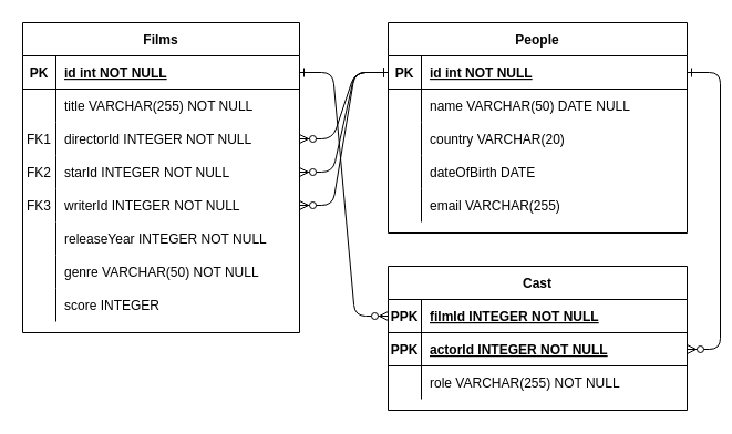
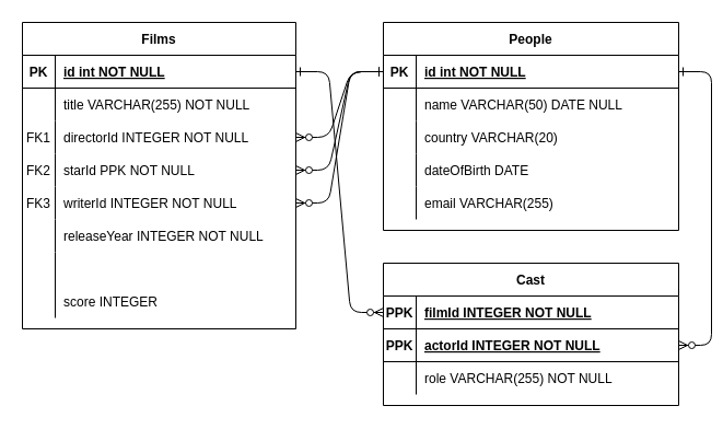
- <mxCell id="16" value="starId INTEGER NOT NULL" style="shape=partialRectangle;overflow=hidden;connectable=0;fillColor=none;top=0;left=0;bottom=0;right=0;align=left;spacingLeft=6;" vertex="1" parent="14"><mxGeometry x="30" width="220" height="30" as="geometry"><mxRectangle width="220" height="30" as="alternateBounds" /></mxGeometry></mxCell>
+ <mxCell id="16" value="starId PPK NOT NULL" style="shape=partialRectangle;overflow=hidden;connectable=0;fillColor=none;top=0;left=0;bottom=0;right=0;align=left;spacingLeft=6;" vertex="1" parent="14"><mxGeometry x="30" width="220" height="30" as="geometry"><mxRectangle width="220" height="30" as="alternateBounds" /></mxGeometry></mxCell>
- <mxCell id="25" value="genre VARCHAR(50) NOT NULL" style="shape=partialRectangle;overflow=hidden;connectable=0;fillColor=none;top=0;left=0;bottom=0;right=0;align=left;spacingLeft=6;" vertex="1" parent="23"><mxGeometry x="30" width="220" height="30" as="geometry"><mxRectangle width="220" height="30" as="alternateBounds" /></mxGeometry></mxCell>
